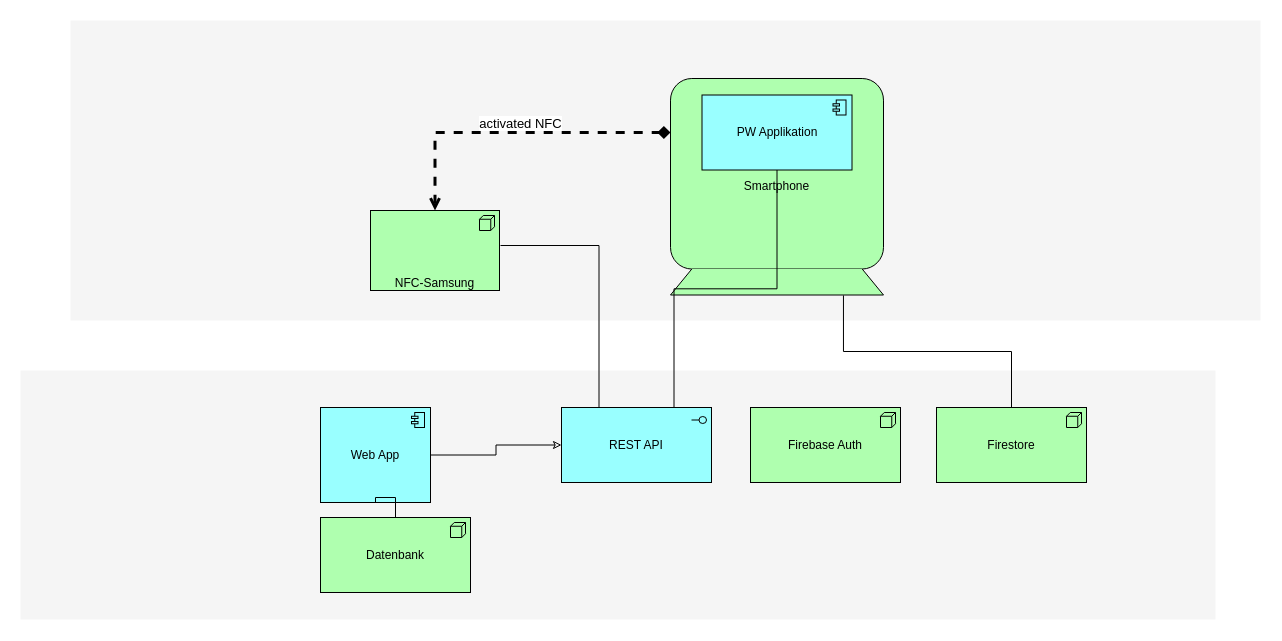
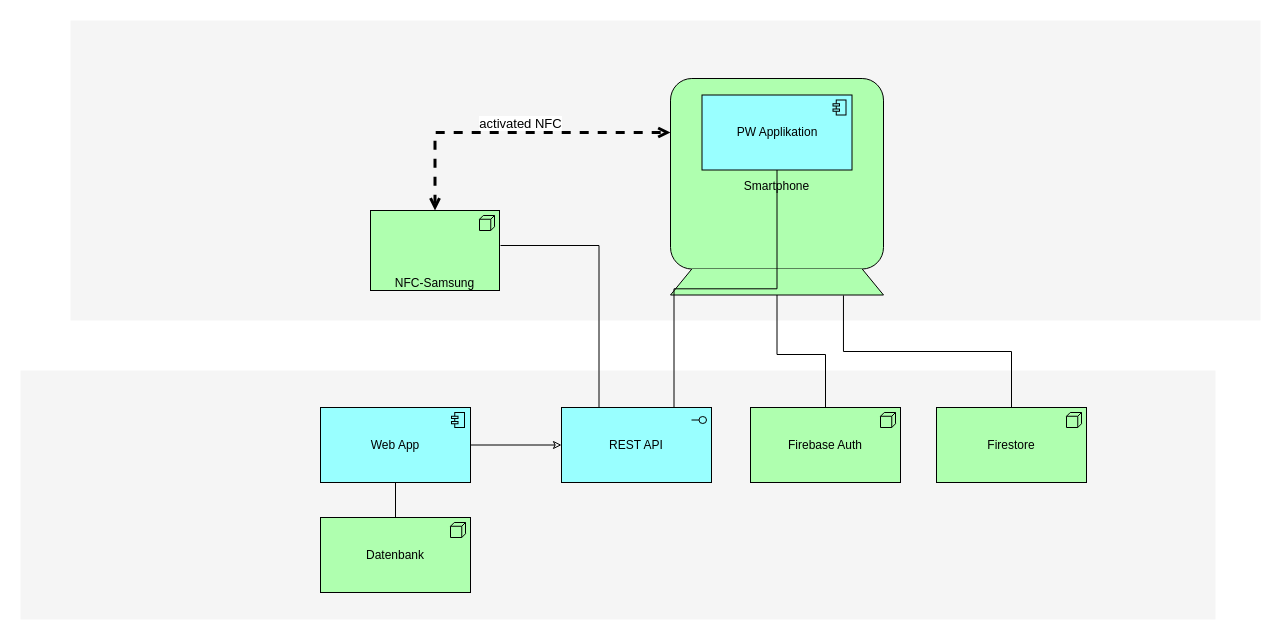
- <mxCell id="17" value="" style="edgeStyle=elbowEdgeStyle;html=1;endArrow=diamond;elbow=vertical;endFill=1;rounded=0;strokeWidth=3;startArrow=open;startFill=0;entryX=0;entryY=0.25;entryDx=0;entryDy=0;entryPerimeter=0;exitX=0.5;exitY=0;exitDx=0;exitDy=0;exitPerimeter=0;dashed=1;" edge="1" parent="1" source="13" target="8"><mxGeometry width="160" relative="1" as="geometry"><mxPoint x="510" y="154" as="sourcePoint" /><mxPoint x="670" y="154" as="targetPoint" /><Array as="points"><mxPoint x="546" y="132" /></Array></mxGeometry></mxCell>
+ <mxCell id="17" value="" style="edgeStyle=elbowEdgeStyle;html=1;endArrow=open;elbow=vertical;endFill=1;rounded=0;strokeWidth=3;startArrow=open;startFill=0;entryX=0;entryY=0.25;entryDx=0;entryDy=0;entryPerimeter=0;exitX=0.5;exitY=0;exitDx=0;exitDy=0;exitPerimeter=0;dashed=1;" edge="1" parent="1" source="13" target="8"><mxGeometry width="160" relative="1" as="geometry"><mxPoint x="510" y="154" as="sourcePoint" /><mxPoint x="670" y="154" as="targetPoint" /><Array as="points"><mxPoint x="546" y="132" /></Array></mxGeometry></mxCell>
+ <mxCell id="19" value="" style="edgeStyle=elbowEdgeStyle;html=1;endArrow=none;elbow=vertical;rounded=0;entryX=0.5;entryY=0;entryDx=0;entryDy=0;entryPerimeter=0;exitX=0.5;exitY=1;exitDx=0;exitDy=0;exitPerimeter=0;" edge="1" parent="1" source="8" target="12"><mxGeometry width="160" relative="1" as="geometry"><mxPoint x="757" y="354" as="sourcePoint" /><mxPoint x="689" y="364" as="targetPoint" /><Array as="points"><mxPoint x="825" y="354" /><mxPoint x="903" y="350" /></Array></mxGeometry></mxCell>
- <mxCell id="7" value="Web App" style="html=1;outlineConnect=0;whiteSpace=wrap;fillColor=#99ffff;shape=mxgraph.archimate3.application;appType=comp;archiType=square;" vertex="1" parent="1"><mxGeometry x="320" y="407" width="110" height="95" as="geometry" /></mxCell>
+ <mxCell id="7" value="Web App" style="html=1;outlineConnect=0;whiteSpace=wrap;fillColor=#99ffff;shape=mxgraph.archimate3.application;appType=comp;archiType=square;" vertex="1" parent="1"><mxGeometry x="320" y="407" width="150" height="75" as="geometry" /></mxCell>
